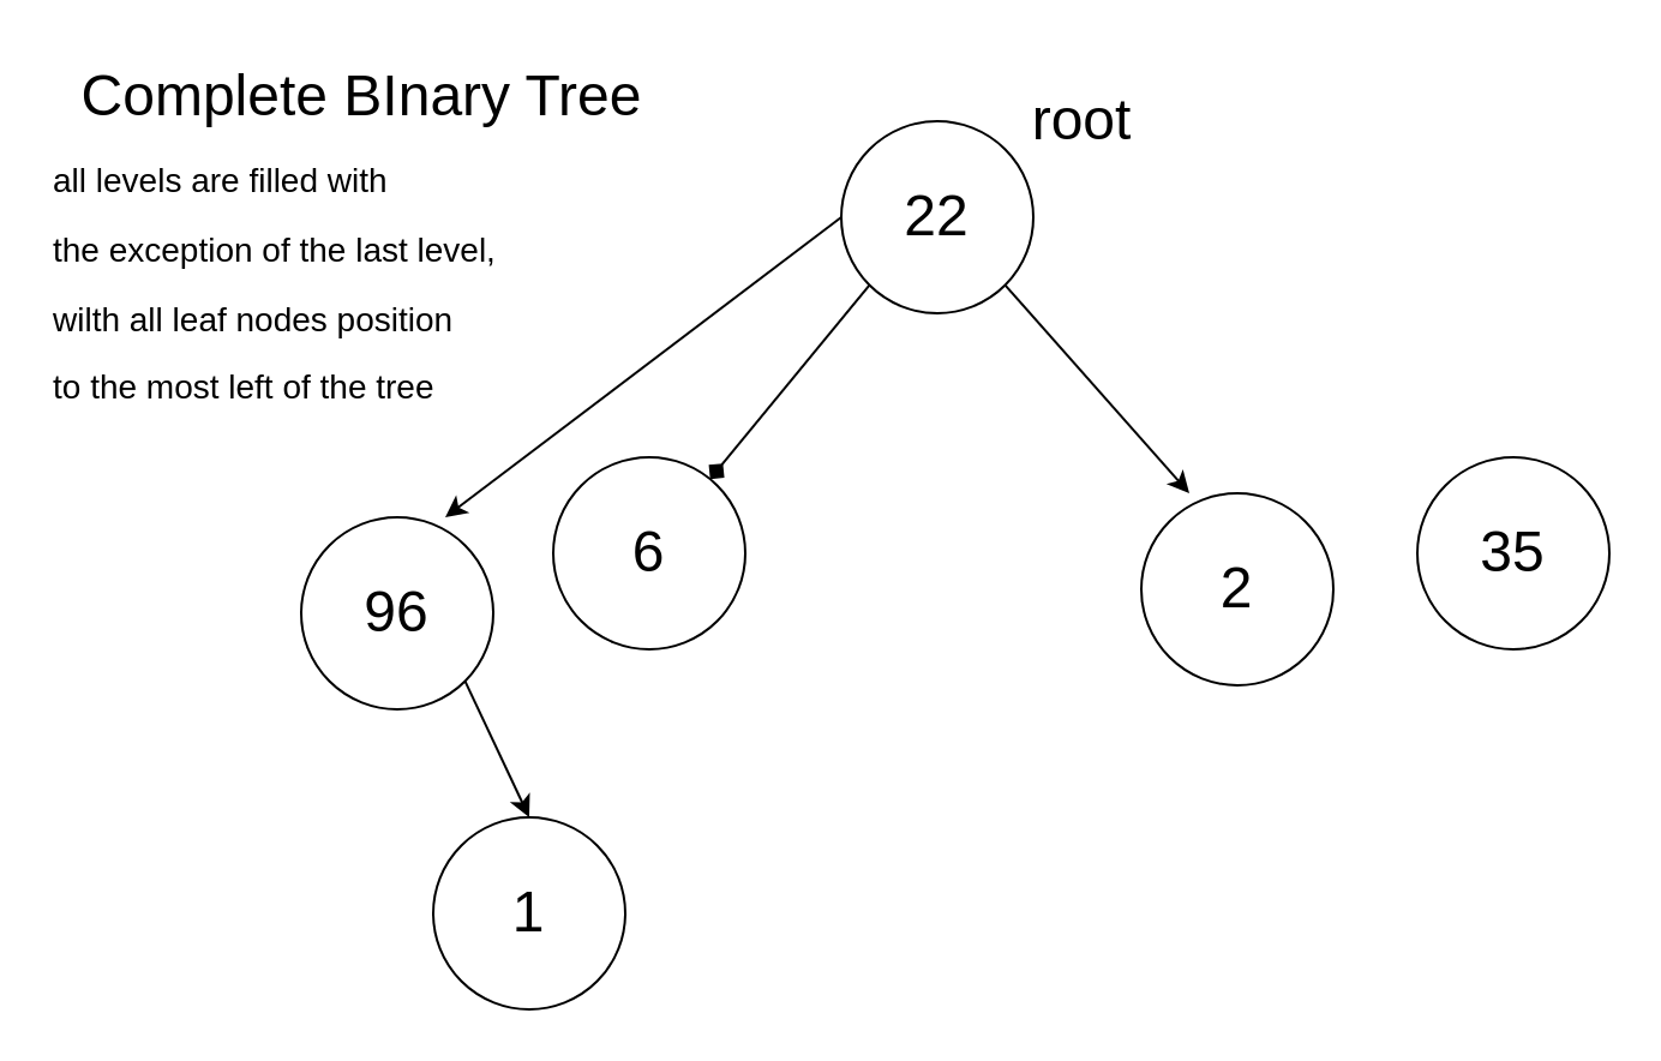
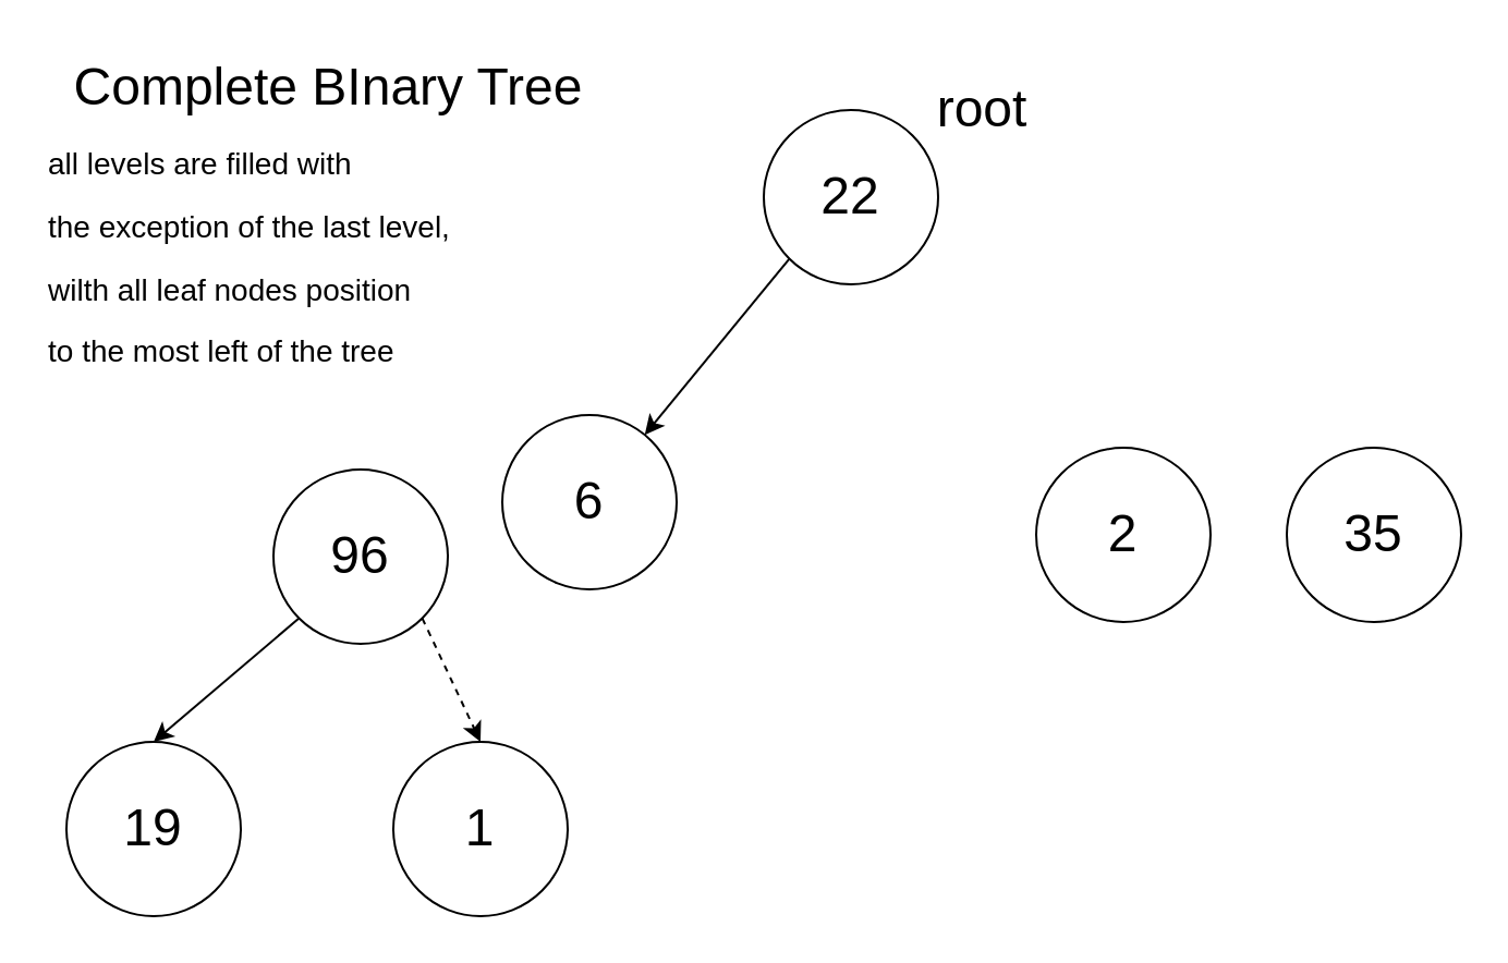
- <mxCell id="3" style="edgeStyle=none;html=1;exitX=0;exitY=0.5;exitDx=0;exitDy=0;entryX=0.75;entryY=0;entryDx=0;entryDy=0;entryPerimeter=0;fontSize=24;" edge="1" parent="1" source="5" target="8"><mxGeometry relative="1" as="geometry" /></mxCell>
- <mxCell id="4" style="edgeStyle=none;html=1;exitX=1;exitY=1;exitDx=0;exitDy=0;entryX=0.25;entryY=0;entryDx=0;entryDy=0;entryPerimeter=0;fontSize=24;" edge="1" parent="1" source="5" target="10"><mxGeometry relative="1" as="geometry" /></mxCell>
- <mxCell id="2" style="edgeStyle=none;html=1;exitX=0;exitY=1;exitDx=0;exitDy=0;fontSize=24;endArrow=diamond;" edge="1" parent="1" source="5" target="9"><mxGeometry relative="1" as="geometry" /></mxCell>
+ <mxCell id="2" style="edgeStyle=none;html=1;exitX=0;exitY=1;exitDx=0;exitDy=0;fontSize=24;" edge="1" parent="1" source="5" target="9"><mxGeometry relative="1" as="geometry" /></mxCell>
- <mxCell id="11" value="&lt;font style=&quot;font-size: 24px;&quot;&gt;35&lt;/font&gt;" style="ellipse;whiteSpace=wrap;html=1;aspect=fixed;" vertex="1" parent="1"><mxGeometry x="590" y="190" width="80" height="80" as="geometry" /></mxCell>
+ <mxCell id="11" value="&lt;font style=&quot;font-size: 24px;&quot;&gt;35&lt;/font&gt;" style="ellipse;whiteSpace=wrap;html=1;aspect=fixed;" vertex="1" parent="1"><mxGeometry x="590" y="205" width="80" height="80" as="geometry" /></mxCell>
- <mxCell id="7" style="edgeStyle=none;html=1;exitX=1;exitY=1;exitDx=0;exitDy=0;entryX=0.5;entryY=0;entryDx=0;entryDy=0;fontSize=24;" edge="1" parent="1" source="8" target="12"><mxGeometry relative="1" as="geometry" /></mxCell>
+ <mxCell id="7" style="edgeStyle=none;html=1;exitX=1;exitY=1;exitDx=0;exitDy=0;entryX=0.5;entryY=0;entryDx=0;entryDy=0;fontSize=24;dashed=1;" edge="1" parent="1" source="8" target="12"><mxGeometry relative="1" as="geometry" /></mxCell>
+ <mxCell id="6" style="edgeStyle=none;html=1;exitX=0;exitY=1;exitDx=0;exitDy=0;entryX=0.5;entryY=0;entryDx=0;entryDy=0;fontSize=24;" edge="1" parent="1" source="8" target="13"><mxGeometry relative="1" as="geometry" /></mxCell>
+ <mxCell id="13" value="&lt;span style=&quot;font-size: 24px;&quot;&gt;19&lt;/span&gt;" style="ellipse;whiteSpace=wrap;html=1;aspect=fixed;" vertex="1" parent="1"><mxGeometry x="30" y="340" width="80" height="80" as="geometry" /></mxCell>
